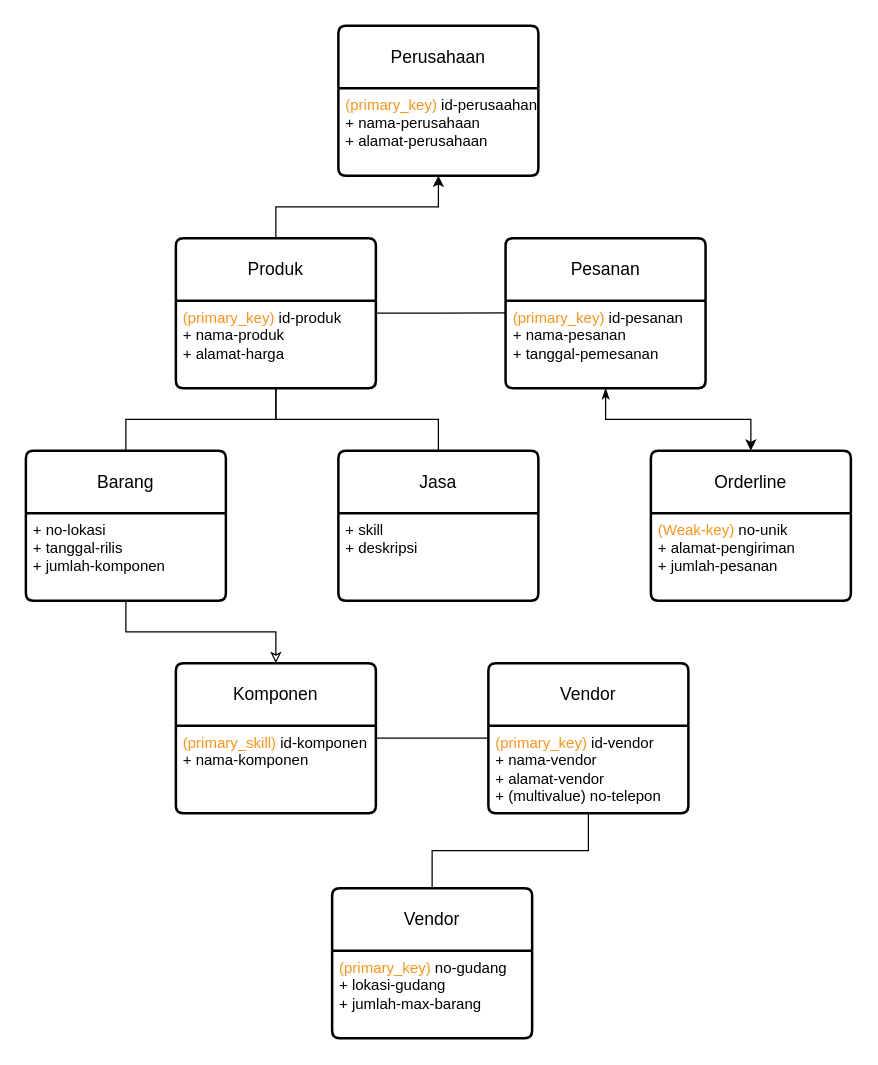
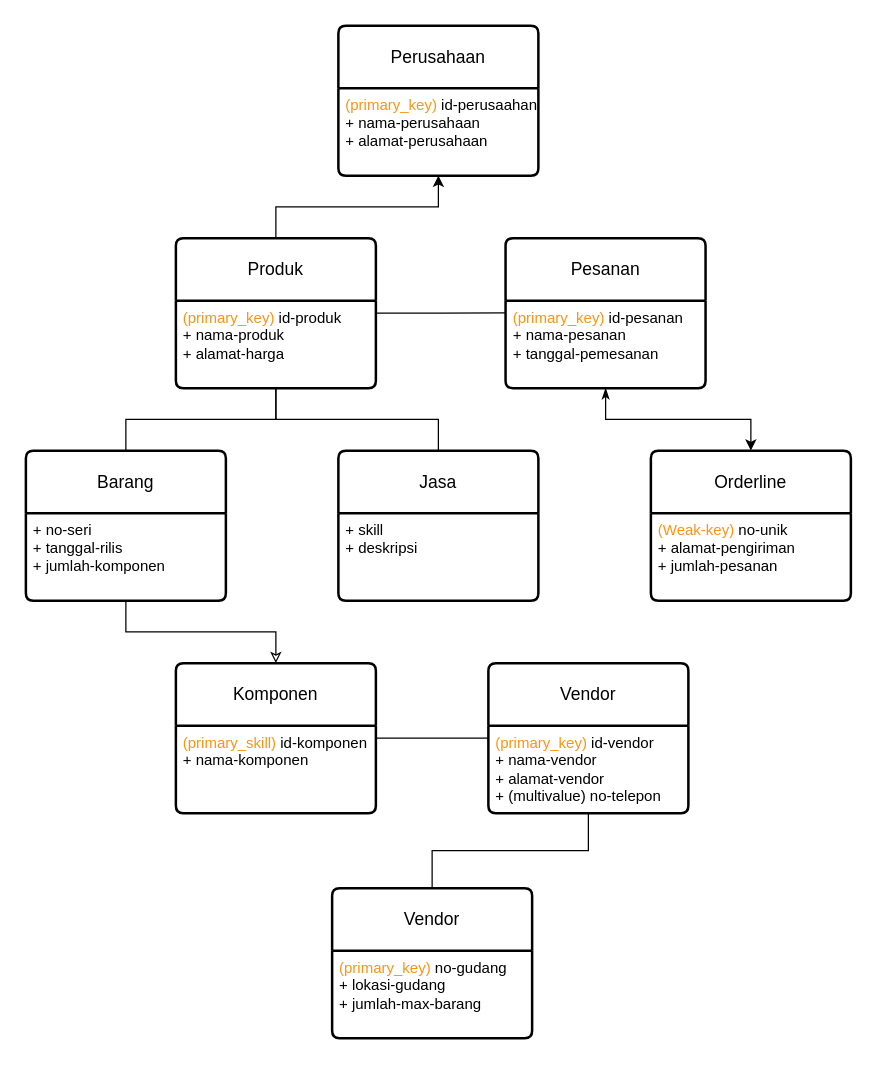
- <mxCell id="15" value="+ no-lokasi&lt;br&gt;+ tanggal-rilis&lt;br&gt;+ jumlah-komponen" style="align=left;strokeColor=none;fillColor=none;spacingLeft=4;fontSize=12;verticalAlign=top;resizable=0;rotatable=0;part=1;html=1;" vertex="1" parent="14"><mxGeometry y="50" width="160" height="70" as="geometry" /></mxCell>
+ <mxCell id="15" value="+ no-seri&lt;br&gt;+ tanggal-rilis&lt;br&gt;+ jumlah-komponen" style="align=left;strokeColor=none;fillColor=none;spacingLeft=4;fontSize=12;verticalAlign=top;resizable=0;rotatable=0;part=1;html=1;" vertex="1" parent="14"><mxGeometry y="50" width="160" height="70" as="geometry" /></mxCell>
